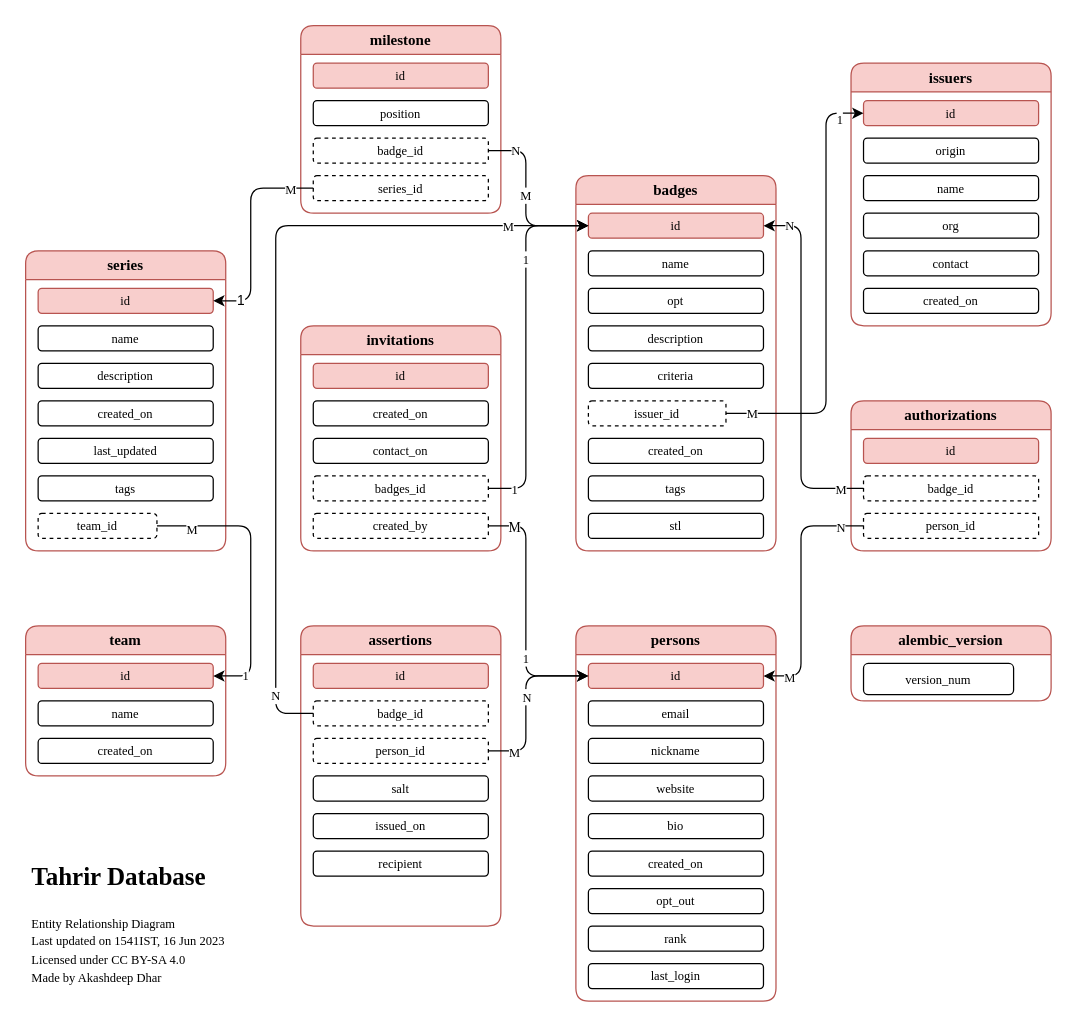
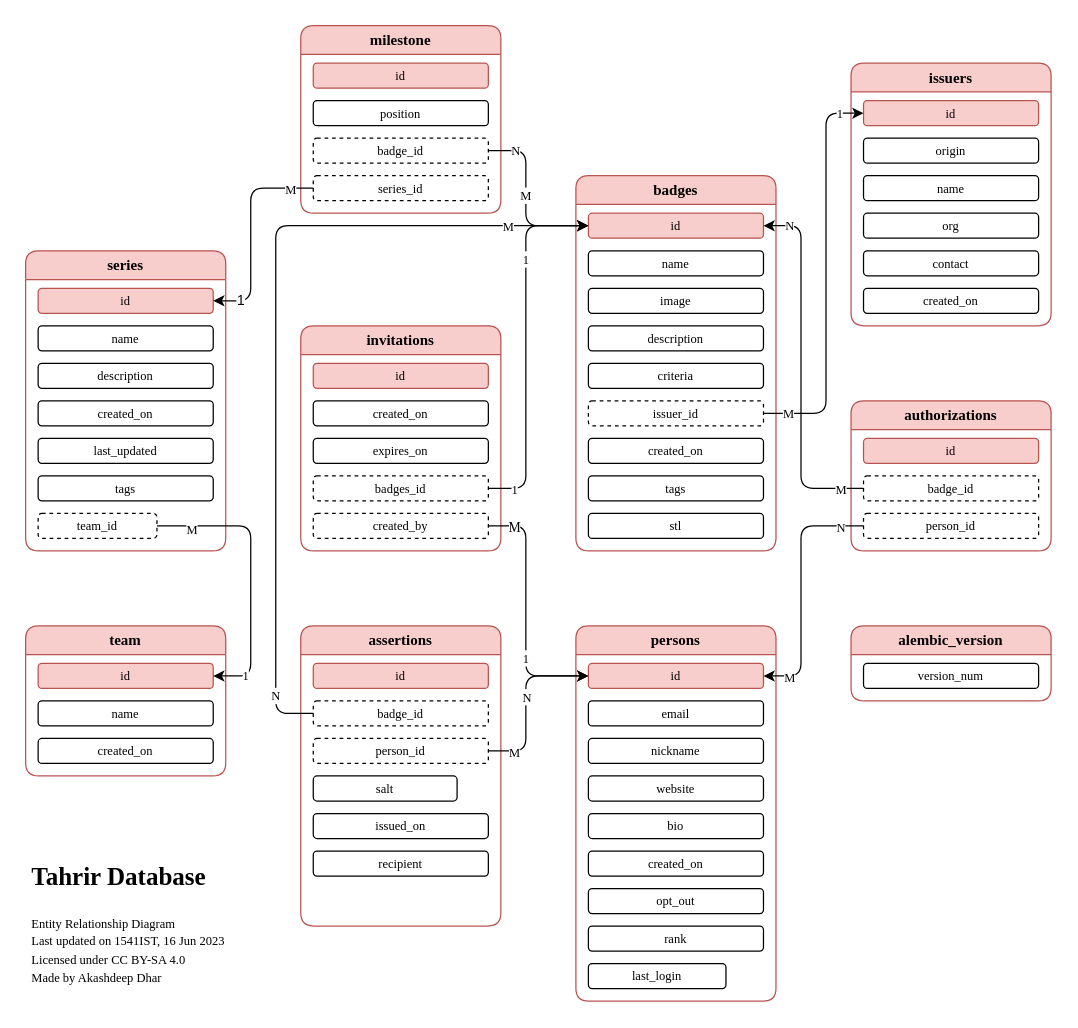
- <mxCell id="18" value="&lt;font face=&quot;JetBrains Mono&quot;&gt;&lt;span style=&quot;font-size: 10px;&quot;&gt;opt&lt;/span&gt;&lt;/font&gt;" style="rounded=1;whiteSpace=wrap;html=1;" parent="15" vertex="1"><mxGeometry x="10" y="90" width="140" height="20" as="geometry" /></mxCell>
+ <mxCell id="18" value="&lt;font face=&quot;JetBrains Mono&quot;&gt;&lt;span style=&quot;font-size: 10px;&quot;&gt;image&lt;/span&gt;&lt;/font&gt;" style="rounded=1;whiteSpace=wrap;html=1;" parent="15" vertex="1"><mxGeometry x="10" y="90" width="140" height="20" as="geometry" /></mxCell>
- <mxCell id="21" value="&lt;font face=&quot;JetBrains Mono&quot;&gt;&lt;span style=&quot;font-size: 10px;&quot;&gt;issuer_id&lt;/span&gt;&lt;/font&gt;" style="rounded=1;whiteSpace=wrap;html=1;dashed=1;" parent="15" vertex="1"><mxGeometry x="10" y="180" width="110" height="20" as="geometry" /></mxCell>
+ <mxCell id="21" value="&lt;font face=&quot;JetBrains Mono&quot;&gt;&lt;span style=&quot;font-size: 10px;&quot;&gt;issuer_id&lt;/span&gt;&lt;/font&gt;" style="rounded=1;whiteSpace=wrap;html=1;dashed=1;" parent="15" vertex="1"><mxGeometry x="10" y="180" width="140" height="20" as="geometry" /></mxCell>
- <mxCell id="58" value="&lt;font face=&quot;JetBrains Mono&quot;&gt;&lt;span style=&quot;font-size: 10px;&quot;&gt;contact_on&lt;/span&gt;&lt;/font&gt;" style="rounded=1;whiteSpace=wrap;html=1;" parent="55" vertex="1"><mxGeometry x="10" y="90" width="140" height="20" as="geometry" /></mxCell>
+ <mxCell id="58" value="&lt;font face=&quot;JetBrains Mono&quot;&gt;&lt;span style=&quot;font-size: 10px;&quot;&gt;expires_on&lt;/span&gt;&lt;/font&gt;" style="rounded=1;whiteSpace=wrap;html=1;" parent="55" vertex="1"><mxGeometry x="10" y="90" width="140" height="20" as="geometry" /></mxCell>
- <mxCell id="3" value="&lt;font style=&quot;font-size: 10px;&quot; data-font-src=&quot;https://fonts.googleapis.com/css?family=JetBrains+Mono&quot; face=&quot;JetBrains Mono&quot;&gt;version_num&lt;/font&gt;" style="rounded=1;whiteSpace=wrap;html=1;" parent="2" vertex="1"><mxGeometry x="10" y="30" width="120" height="25" as="geometry" /></mxCell>
+ <mxCell id="3" value="&lt;font style=&quot;font-size: 10px;&quot; data-font-src=&quot;https://fonts.googleapis.com/css?family=JetBrains+Mono&quot; face=&quot;JetBrains Mono&quot;&gt;version_num&lt;/font&gt;" style="rounded=1;whiteSpace=wrap;html=1;" parent="2" vertex="1"><mxGeometry x="10" y="30" width="140" height="20" as="geometry" /></mxCell>
- <mxCell id="8" value="&lt;font face=&quot;JetBrains Mono&quot;&gt;&lt;span style=&quot;font-size: 10px;&quot;&gt;salt&lt;/span&gt;&lt;/font&gt;" style="rounded=1;whiteSpace=wrap;html=1;" parent="4" vertex="1"><mxGeometry x="10" y="120" width="140" height="20" as="geometry" /></mxCell>
+ <mxCell id="8" value="&lt;font face=&quot;JetBrains Mono&quot;&gt;&lt;span style=&quot;font-size: 10px;&quot;&gt;salt&lt;/span&gt;&lt;/font&gt;" style="rounded=1;whiteSpace=wrap;html=1;" parent="4" vertex="1"><mxGeometry x="10" y="120" width="115" height="20" as="geometry" /></mxCell>
- <mxCell id="46" value="&lt;font face=&quot;JetBrains Mono&quot;&gt;&lt;span style=&quot;font-size: 10px;&quot;&gt;last_login&lt;/span&gt;&lt;/font&gt;" style="rounded=1;whiteSpace=wrap;html=1;" parent="37" vertex="1"><mxGeometry x="10" y="270" width="140" height="20" as="geometry" /></mxCell>
+ <mxCell id="46" value="&lt;font face=&quot;JetBrains Mono&quot;&gt;&lt;span style=&quot;font-size: 10px;&quot;&gt;last_login&lt;/span&gt;&lt;/font&gt;" style="rounded=1;whiteSpace=wrap;html=1;" parent="37" vertex="1"><mxGeometry x="10" y="270" width="110" height="20" as="geometry" /></mxCell>
